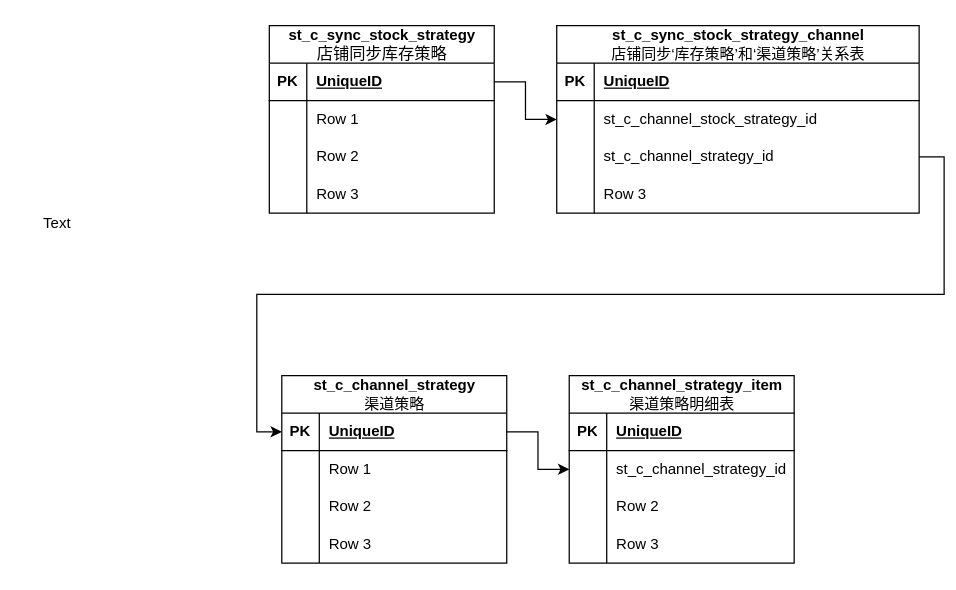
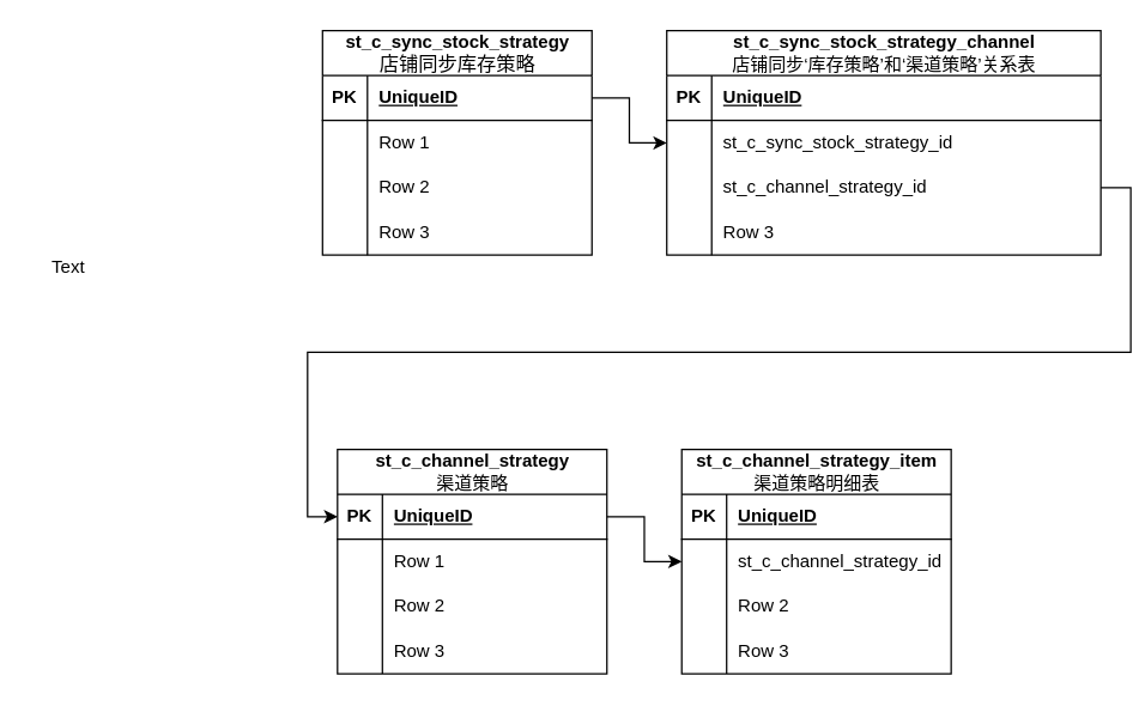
- <mxCell id="21" value="st_c_channel_stock_strategy_id" style="shape=partialRectangle;connectable=0;fillColor=none;top=0;left=0;bottom=0;right=0;align=left;spacingLeft=6;overflow=hidden;whiteSpace=wrap;html=1;" parent="19" vertex="1"><mxGeometry x="30" width="260" height="30" as="geometry"><mxRectangle width="260" height="30" as="alternateBounds" /></mxGeometry></mxCell>
+ <mxCell id="21" value="st_c_sync_stock_strategy_id" style="shape=partialRectangle;connectable=0;fillColor=none;top=0;left=0;bottom=0;right=0;align=left;spacingLeft=6;overflow=hidden;whiteSpace=wrap;html=1;" parent="19" vertex="1"><mxGeometry x="30" width="260" height="30" as="geometry"><mxRectangle width="260" height="30" as="alternateBounds" /></mxGeometry></mxCell>
